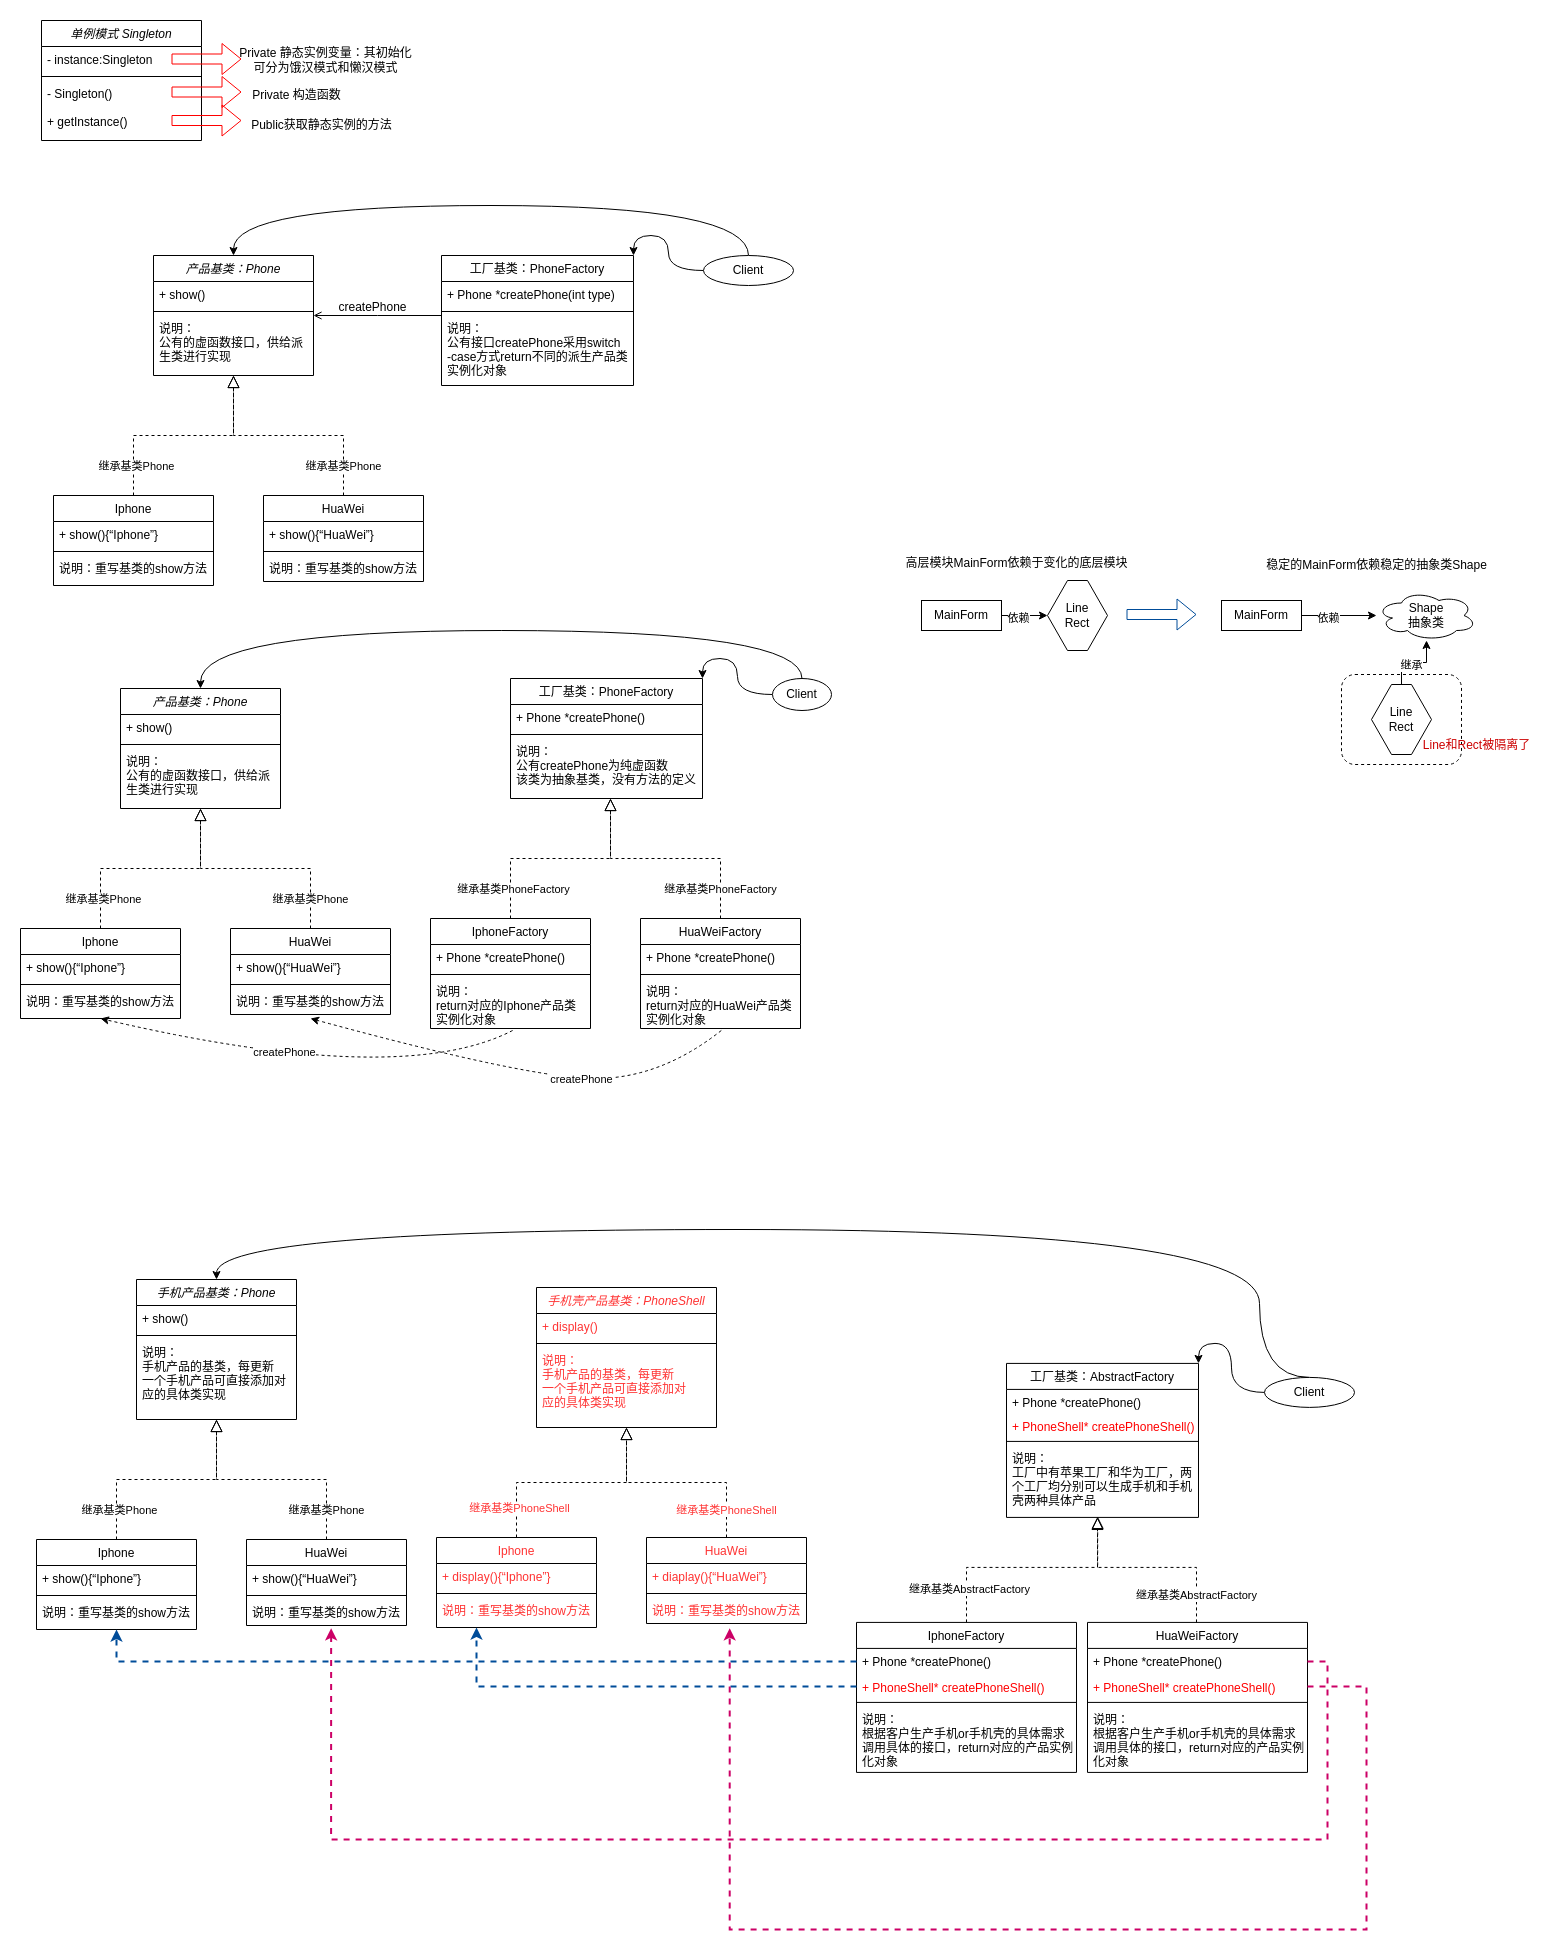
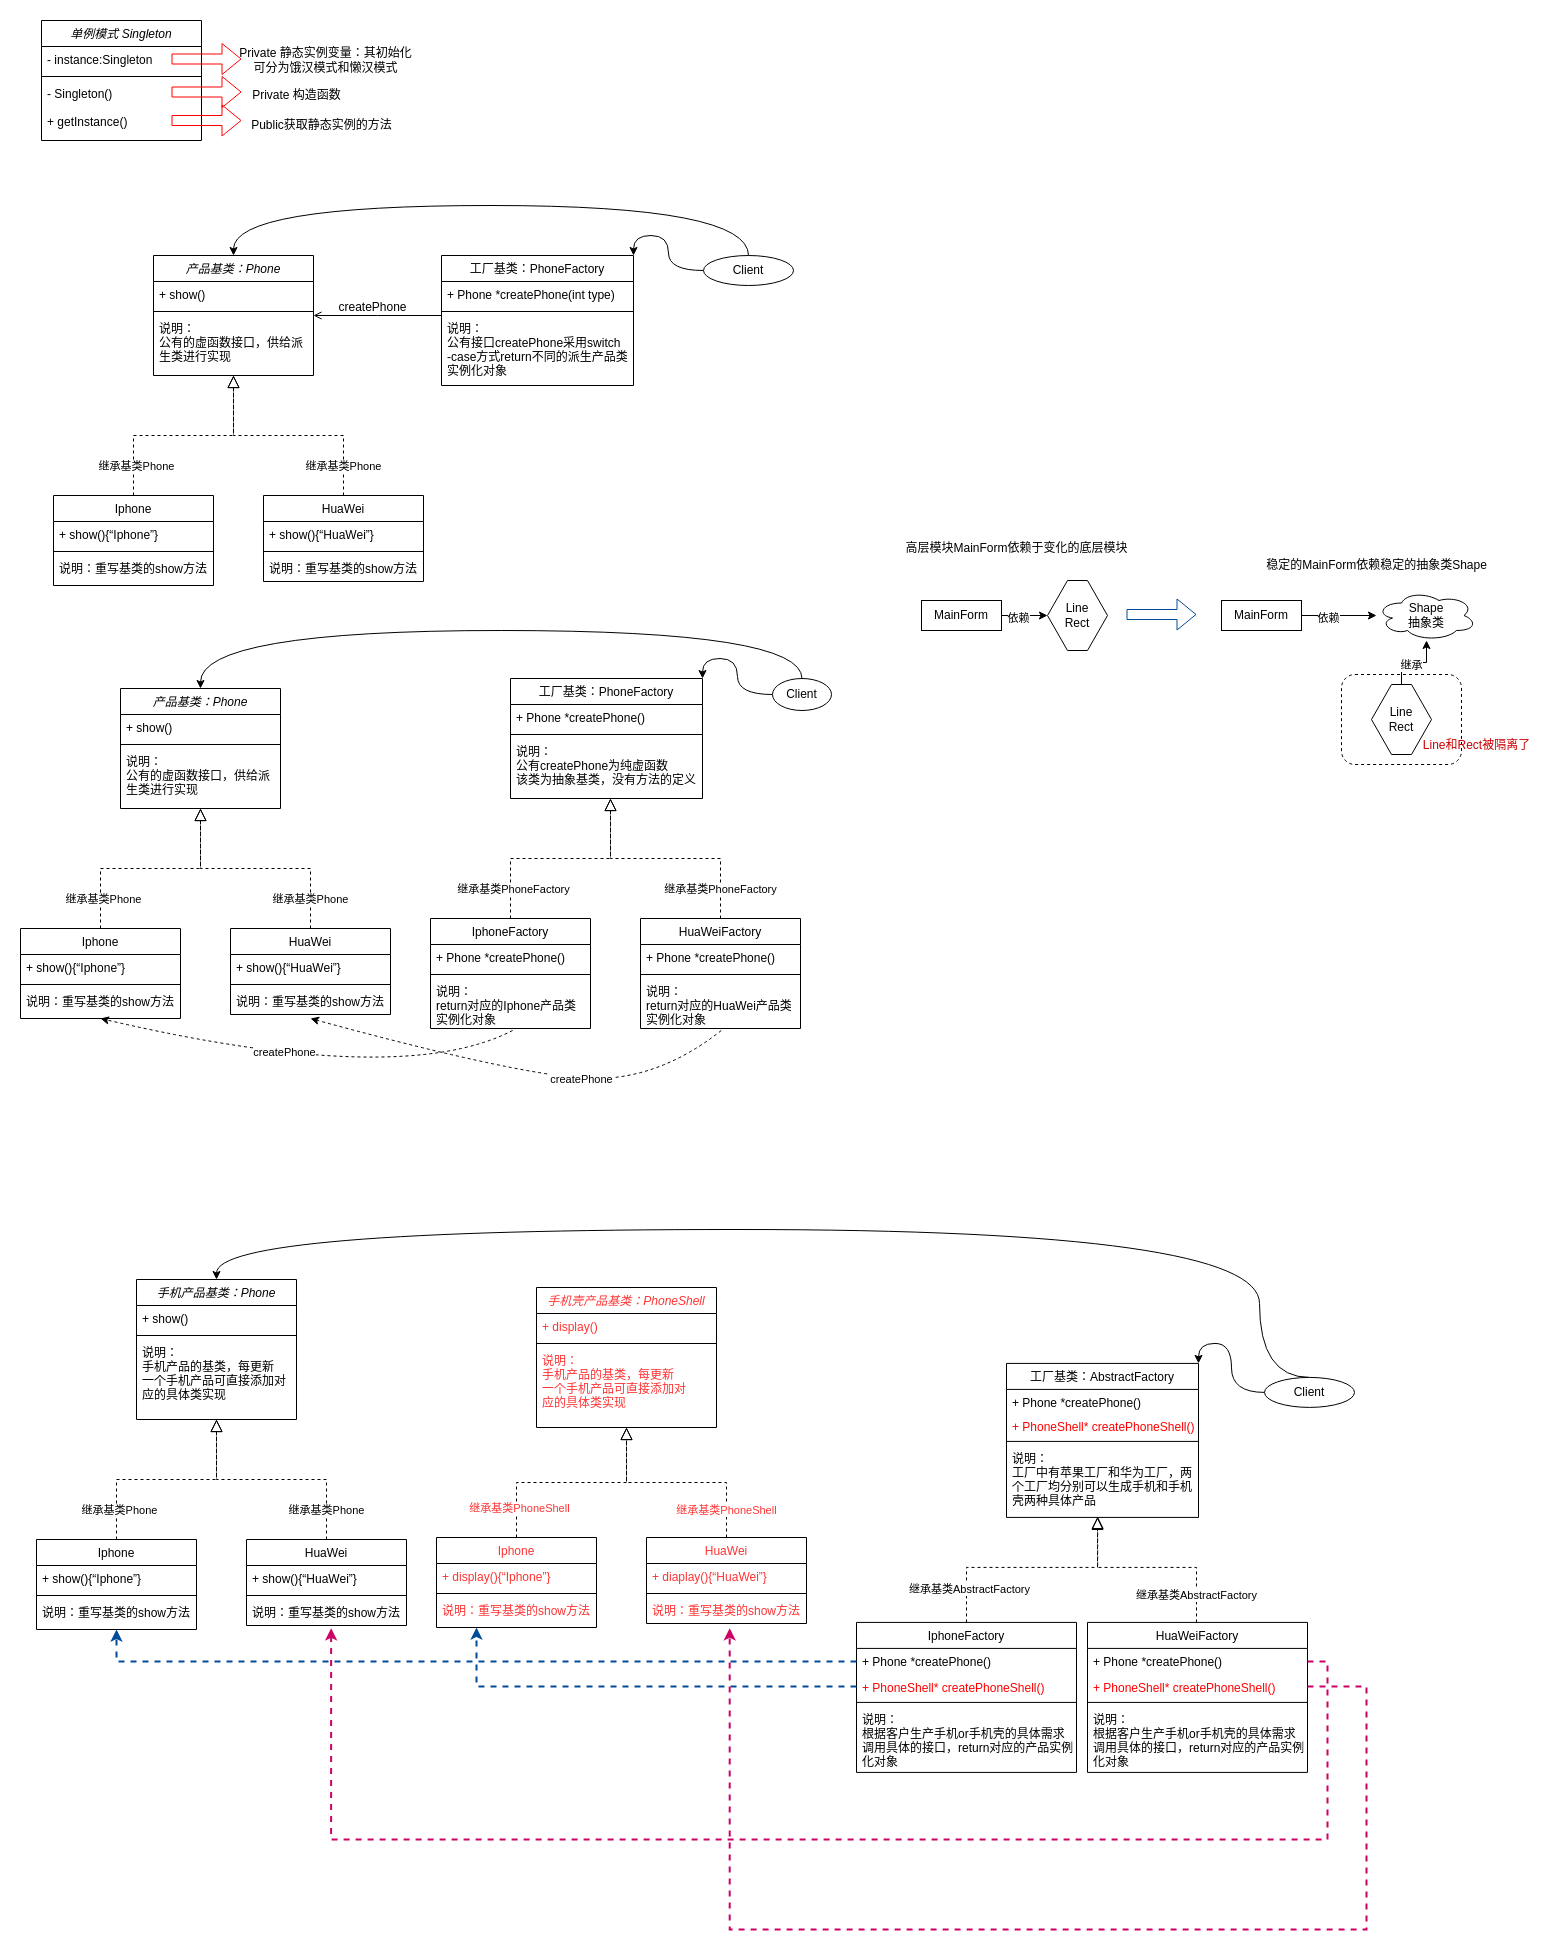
- <mxCell id="148" value="高层模块MainForm依赖于变化的底层模块" style="text;html=1;align=center;verticalAlign=middle;resizable=0;points=[];autosize=1;strokeColor=none;fillColor=none;" vertex="1" parent="1"><mxGeometry x="891" y="548" width="250" height="30" as="geometry" /></mxCell>
+ <mxCell id="148" value="高层模块MainForm依赖于变化的底层模块" style="text;html=1;align=center;verticalAlign=middle;resizable=0;points=[];autosize=1;strokeColor=none;fillColor=none;" vertex="1" parent="1"><mxGeometry x="891" y="533" width="250" height="30" as="geometry" /></mxCell>
